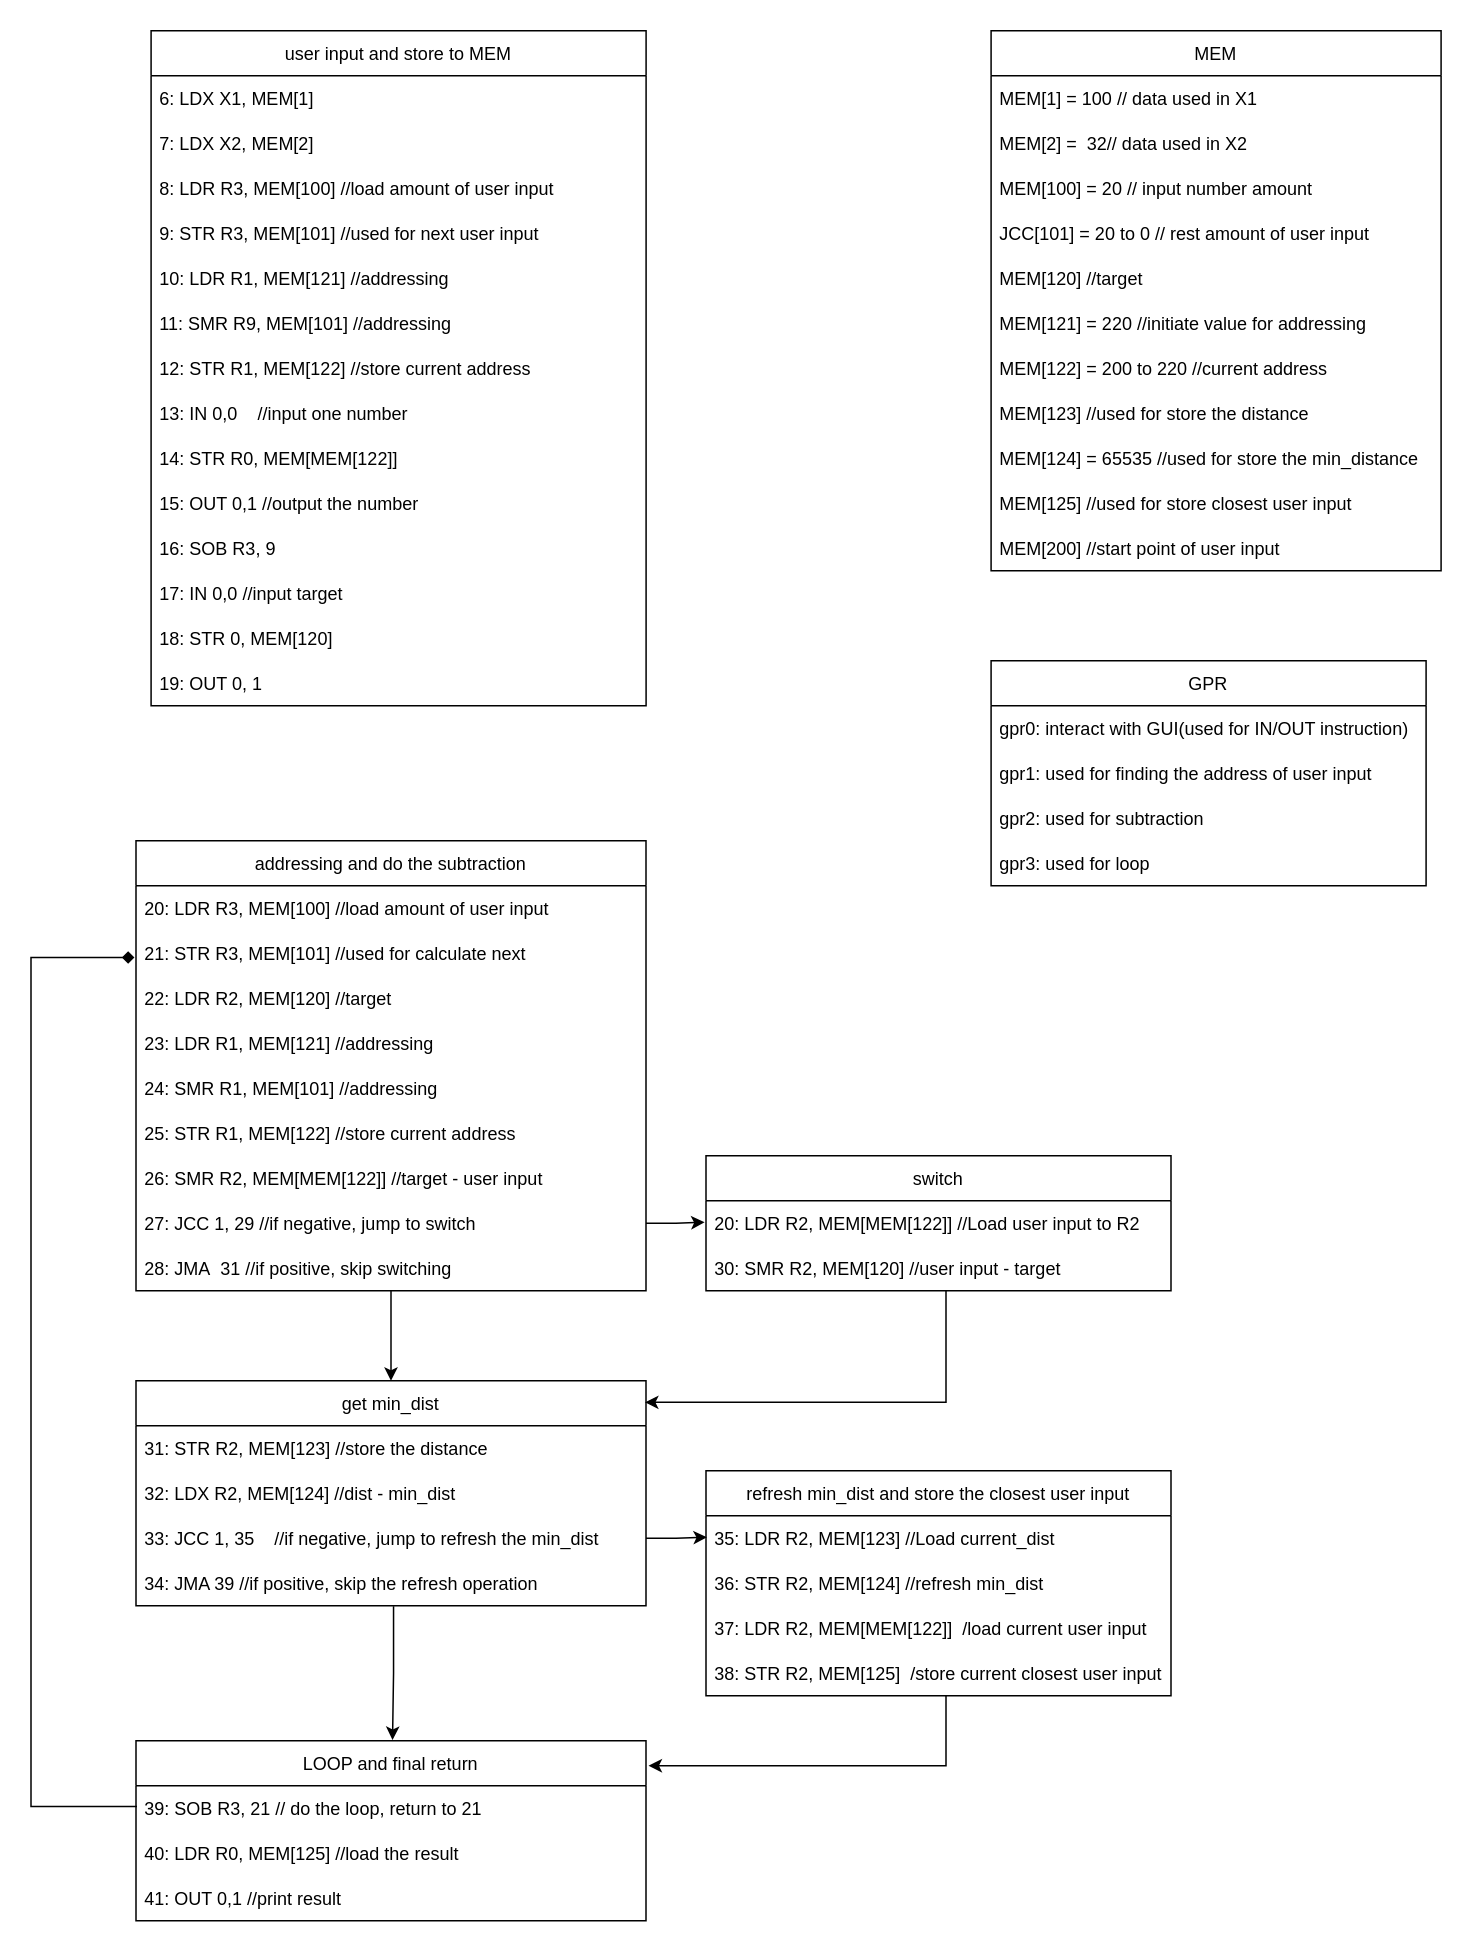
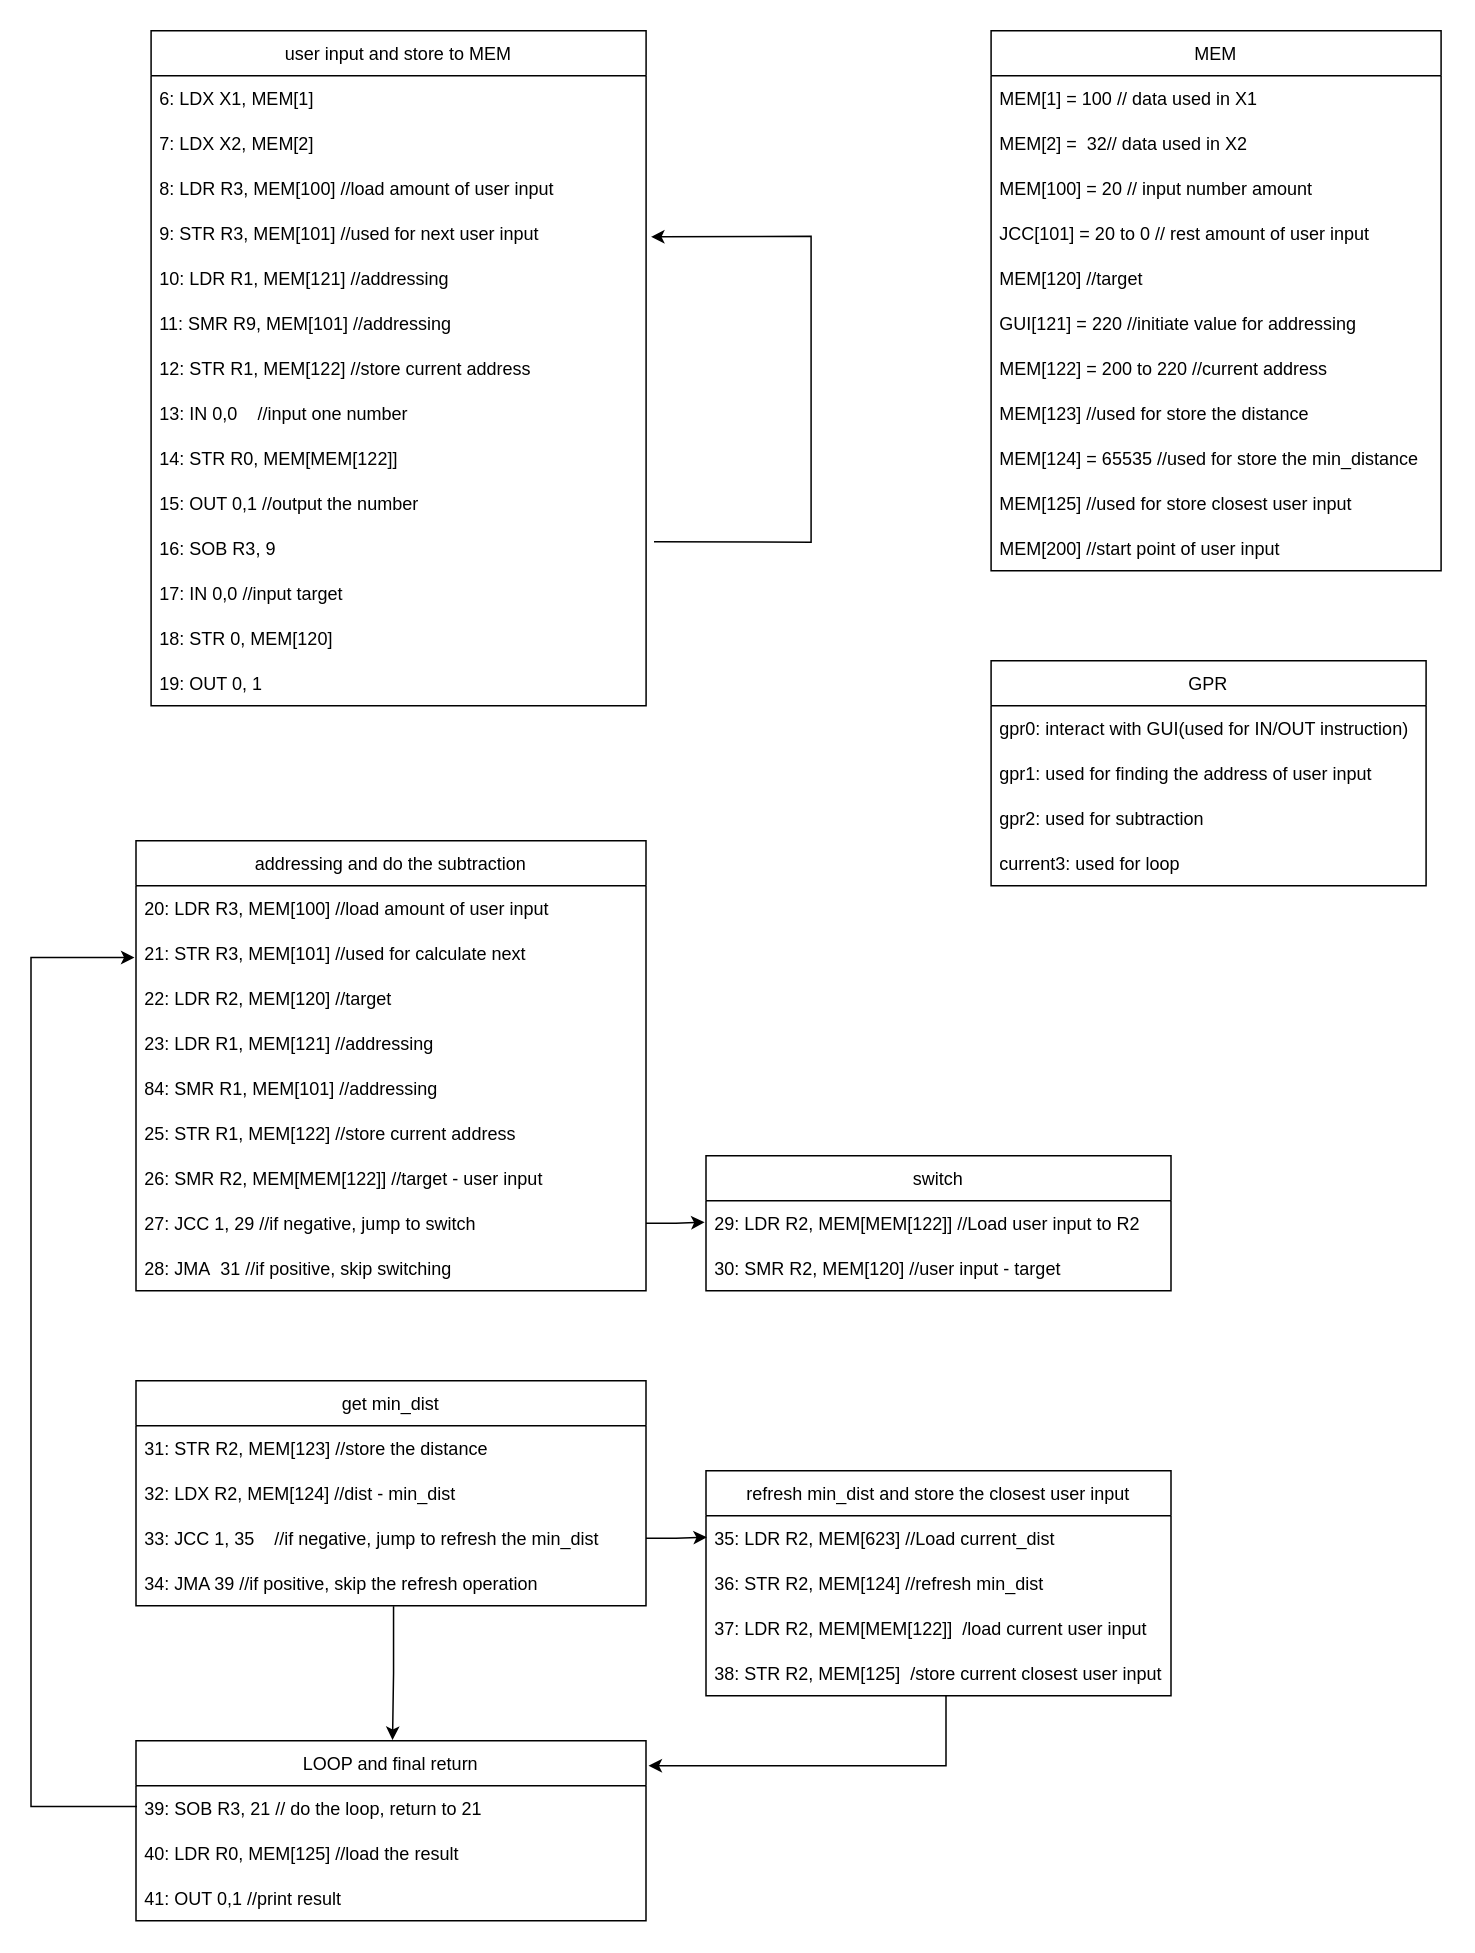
- <mxCell id="18" value="MEM[121] = 220 //initiate value for addressing" style="text;strokeColor=none;fillColor=none;align=left;verticalAlign=middle;spacingLeft=4;spacingRight=4;overflow=hidden;points=[[0,0.5],[1,0.5]];portConstraint=eastwest;rotatable=0;" vertex="1" parent="12"><mxGeometry y="180" width="300" height="30" as="geometry" /></mxCell>
+ <mxCell id="18" value="GUI[121] = 220 //initiate value for addressing" style="text;strokeColor=none;fillColor=none;align=left;verticalAlign=middle;spacingLeft=4;spacingRight=4;overflow=hidden;points=[[0,0.5],[1,0.5]];portConstraint=eastwest;rotatable=0;" vertex="1" parent="12"><mxGeometry y="180" width="300" height="30" as="geometry" /></mxCell>
+ <mxCell id="63" value="" style="endArrow=classic;html=1;rounded=0;exitX=1.016;exitY=0.357;exitDx=0;exitDy=0;exitPerimeter=0;entryX=1.01;entryY=0.58;entryDx=0;entryDy=0;entryPerimeter=0;" edge="1" parent="48" source="59" target="52"><mxGeometry width="50" height="50" relative="1" as="geometry"><mxPoint x="470" y="340" as="sourcePoint" /><mxPoint x="520" y="290" as="targetPoint" /><Array as="points"><mxPoint x="440" y="341" /><mxPoint x="440" y="137" /></Array></mxGeometry></mxCell>
- <mxCell id="68" value="gpr3: used for loop" style="text;strokeColor=none;fillColor=none;align=left;verticalAlign=middle;spacingLeft=4;spacingRight=4;overflow=hidden;points=[[0,0.5],[1,0.5]];portConstraint=eastwest;rotatable=0;" vertex="1" parent="64"><mxGeometry y="120" width="290" height="30" as="geometry" /></mxCell>
+ <mxCell id="68" value="current3: used for loop" style="text;strokeColor=none;fillColor=none;align=left;verticalAlign=middle;spacingLeft=4;spacingRight=4;overflow=hidden;points=[[0,0.5],[1,0.5]];portConstraint=eastwest;rotatable=0;" vertex="1" parent="64"><mxGeometry y="120" width="290" height="30" as="geometry" /></mxCell>
- <mxCell id="47" value="" style="edgeStyle=orthogonalEdgeStyle;rounded=0;orthogonalLoop=1;jettySize=auto;html=1;entryX=-0.003;entryY=0.594;entryDx=0;entryDy=0;entryPerimeter=0;exitX=0.002;exitY=0.462;exitDx=0;exitDy=0;exitPerimeter=0;endArrow=diamond;" edge="1" parent="1" source="38" target="4"><mxGeometry relative="1" as="geometry"><mxPoint x="271.7" y="1080.39" as="sourcePoint" /><mxPoint x="271.02" y="1169.52" as="targetPoint" /><Array as="points"><mxPoint x="20" y="1204" /><mxPoint x="20" y="638" /></Array></mxGeometry></mxCell>
+ <mxCell id="47" value="" style="edgeStyle=orthogonalEdgeStyle;rounded=0;orthogonalLoop=1;jettySize=auto;html=1;entryX=-0.003;entryY=0.594;entryDx=0;entryDy=0;entryPerimeter=0;exitX=0.002;exitY=0.462;exitDx=0;exitDy=0;exitPerimeter=0;" edge="1" parent="1" source="38" target="4"><mxGeometry relative="1" as="geometry"><mxPoint x="271.7" y="1080.39" as="sourcePoint" /><mxPoint x="271.02" y="1169.52" as="targetPoint" /><Array as="points"><mxPoint x="20" y="1204" /><mxPoint x="20" y="638" /></Array></mxGeometry></mxCell>
- <mxCell id="7" value="24: SMR R1, MEM[101] //addressing" style="text;strokeColor=none;fillColor=none;align=left;verticalAlign=middle;spacingLeft=4;spacingRight=4;overflow=hidden;points=[[0,0.5],[1,0.5]];portConstraint=eastwest;rotatable=0;" vertex="1" parent="2"><mxGeometry y="150" width="340" height="30" as="geometry" /></mxCell>
+ <mxCell id="7" value="84: SMR R1, MEM[101] //addressing" style="text;strokeColor=none;fillColor=none;align=left;verticalAlign=middle;spacingLeft=4;spacingRight=4;overflow=hidden;points=[[0,0.5],[1,0.5]];portConstraint=eastwest;rotatable=0;" vertex="1" parent="2"><mxGeometry y="150" width="340" height="30" as="geometry" /></mxCell>
- <mxCell id="25" value="20: LDR R2, MEM[MEM[122]] //Load user input to R2" style="text;strokeColor=none;fillColor=none;align=left;verticalAlign=middle;spacingLeft=4;spacingRight=4;overflow=hidden;points=[[0,0.5],[1,0.5]];portConstraint=eastwest;rotatable=0;" vertex="1" parent="24"><mxGeometry y="30" width="310" height="30" as="geometry" /></mxCell>
+ <mxCell id="25" value="29: LDR R2, MEM[MEM[122]] //Load user input to R2" style="text;strokeColor=none;fillColor=none;align=left;verticalAlign=middle;spacingLeft=4;spacingRight=4;overflow=hidden;points=[[0,0.5],[1,0.5]];portConstraint=eastwest;rotatable=0;" vertex="1" parent="24"><mxGeometry y="30" width="310" height="30" as="geometry" /></mxCell>
- <mxCell id="41" value="" style="endArrow=classic;html=1;rounded=0;" edge="1" parent="1" source="11" target="27"><mxGeometry width="50" height="50" relative="1" as="geometry"><mxPoint x="250" y="1010" as="sourcePoint" /><mxPoint x="300" y="960" as="targetPoint" /></mxGeometry></mxCell>
- <mxCell id="43" value="" style="edgeStyle=orthogonalEdgeStyle;rounded=0;orthogonalLoop=1;jettySize=auto;html=1;entryX=0.998;entryY=0.096;entryDx=0;entryDy=0;entryPerimeter=0;" edge="1" parent="1" source="26" target="27"><mxGeometry relative="1" as="geometry"><Array as="points"><mxPoint x="630" y="934" /></Array></mxGeometry></mxCell>
- <mxCell id="33" value="35: LDR R2, MEM[123] //Load current_dist" style="text;strokeColor=none;fillColor=none;align=left;verticalAlign=middle;spacingLeft=4;spacingRight=4;overflow=hidden;points=[[0,0.5],[1,0.5]];portConstraint=eastwest;rotatable=0;" vertex="1" parent="32"><mxGeometry y="30" width="310" height="30" as="geometry" /></mxCell>
+ <mxCell id="33" value="35: LDR R2, MEM[623] //Load current_dist" style="text;strokeColor=none;fillColor=none;align=left;verticalAlign=middle;spacingLeft=4;spacingRight=4;overflow=hidden;points=[[0,0.5],[1,0.5]];portConstraint=eastwest;rotatable=0;" vertex="1" parent="32"><mxGeometry y="30" width="310" height="30" as="geometry" /></mxCell>
